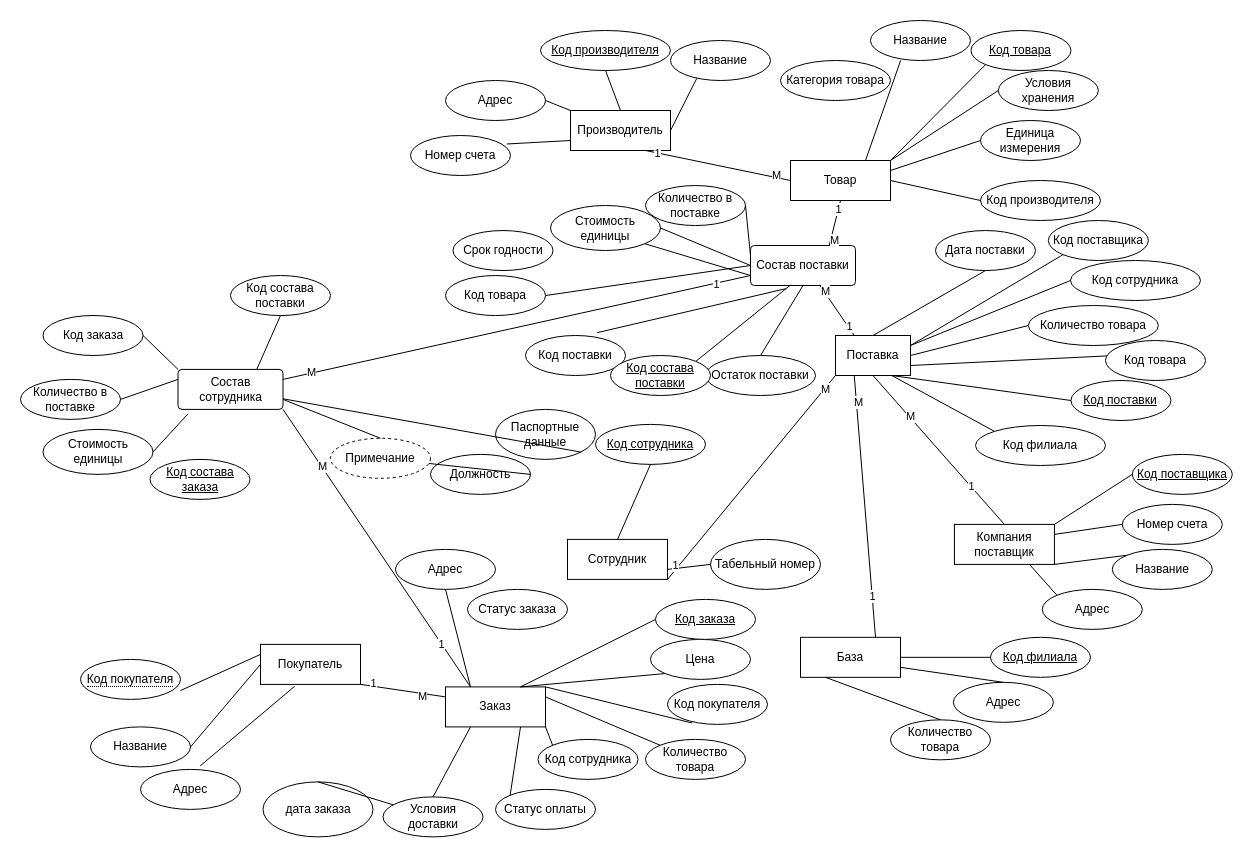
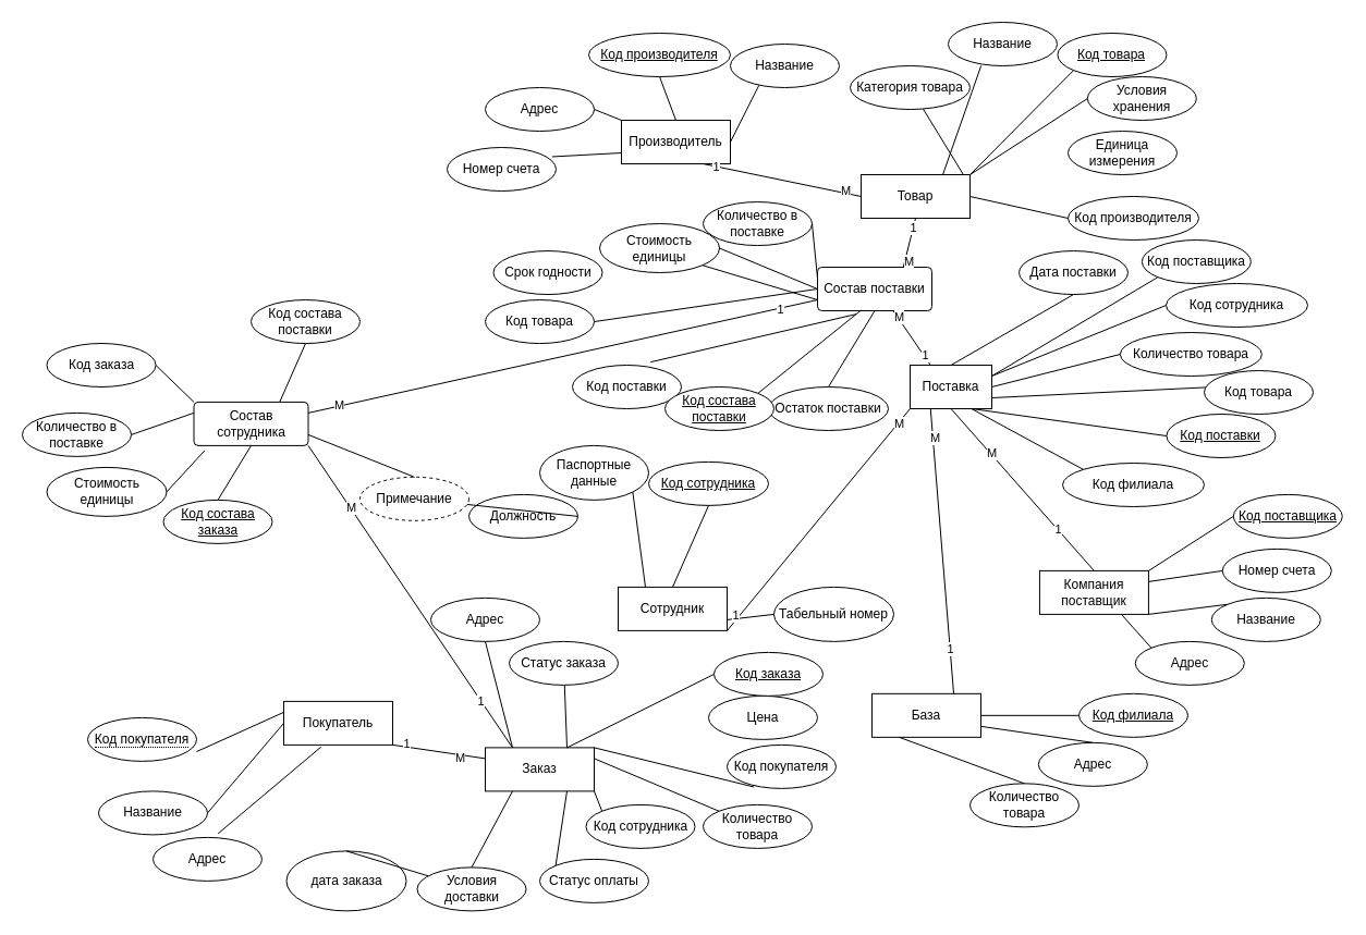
- <mxCell id="42" value="" style="endArrow=none;html=1;rounded=0;entryX=0;entryY=0.5;entryDx=0;entryDy=0;exitX=1;exitY=0.25;exitDx=0;exitDy=0;" parent="1" source="88" target="14" edge="1"><mxGeometry relative="1" as="geometry"><mxPoint x="890" y="182.5" as="sourcePoint" /><mxPoint x="690" y="380" as="targetPoint" /></mxGeometry></mxCell>
+ <mxCell id="42" value="" style="endArrow=none;html=1;rounded=0;exitX=1;exitY=0.25;exitDx=0;exitDy=0;" parent="1" source="88" target="45" edge="1"><mxGeometry relative="1" as="geometry"><mxPoint x="890" y="182.5" as="sourcePoint" /><mxPoint x="690" y="380" as="targetPoint" /></mxGeometry></mxCell>
- <mxCell id="18" value="" style="endArrow=none;html=1;rounded=0;exitX=1;exitY=1;exitDx=0;exitDy=0;" parent="1" source="16" target="129" edge="1"><mxGeometry relative="1" as="geometry"><mxPoint x="570" y="473.9" as="sourcePoint" /><mxPoint x="580" y="803.9" as="targetPoint" /></mxGeometry></mxCell>
+ <mxCell id="18" value="" style="endArrow=none;html=1;rounded=0;entryX=0.25;entryY=0;entryDx=0;entryDy=0;exitX=1;exitY=1;exitDx=0;exitDy=0;" parent="1" source="16" target="11" edge="1"><mxGeometry relative="1" as="geometry"><mxPoint x="570" y="473.9" as="sourcePoint" /><mxPoint x="580" y="803.9" as="targetPoint" /></mxGeometry></mxCell>
+ <mxCell id="140" value="" style="endArrow=none;html=1;rounded=0;exitX=0.5;exitY=0;exitDx=0;exitDy=0;entryX=0.5;entryY=1;entryDx=0;entryDy=0;" parent="1" source="139" target="129" edge="1"><mxGeometry relative="1" as="geometry"><mxPoint x="522.5" y="248.9" as="sourcePoint" /><mxPoint x="682.5" y="248.9" as="targetPoint" /></mxGeometry></mxCell>
- <mxCell id="93" value="" style="endArrow=none;html=1;rounded=0;entryX=0;entryY=1;entryDx=0;entryDy=0;exitX=0.75;exitY=0;exitDx=0;exitDy=0;" parent="1" source="39" target="92" edge="1"><mxGeometry relative="1" as="geometry"><mxPoint x="590" y="643.9" as="sourcePoint" /><mxPoint x="605" y="611.4" as="targetPoint" /></mxGeometry></mxCell>
+ <mxCell id="93" value="" style="endArrow=none;html=1;rounded=0;exitX=0.75;exitY=0;exitDx=0;exitDy=0;" parent="1" source="39" target="151" edge="1"><mxGeometry relative="1" as="geometry"><mxPoint x="590" y="643.9" as="sourcePoint" /><mxPoint x="605" y="611.4" as="targetPoint" /></mxGeometry></mxCell>
